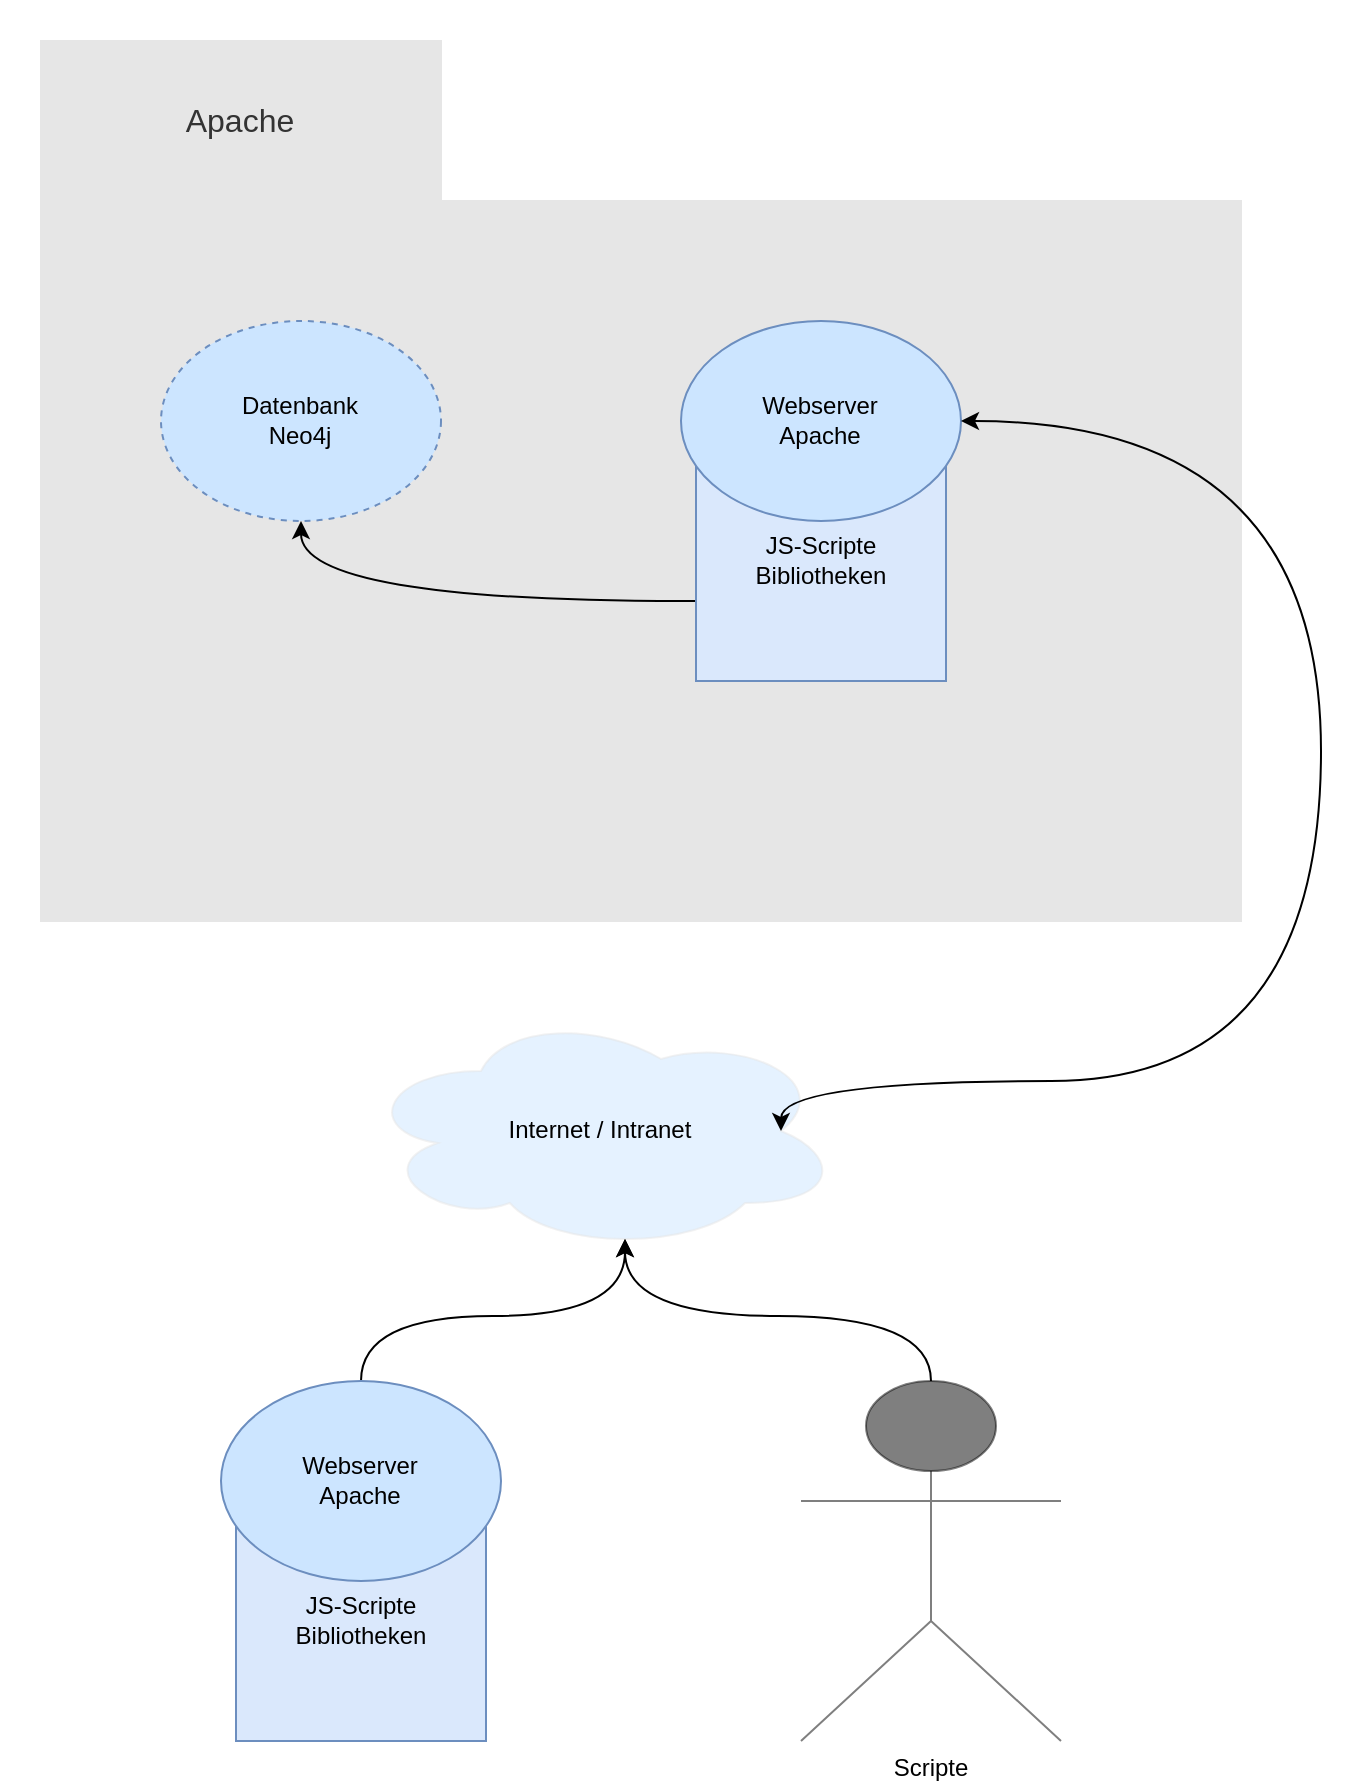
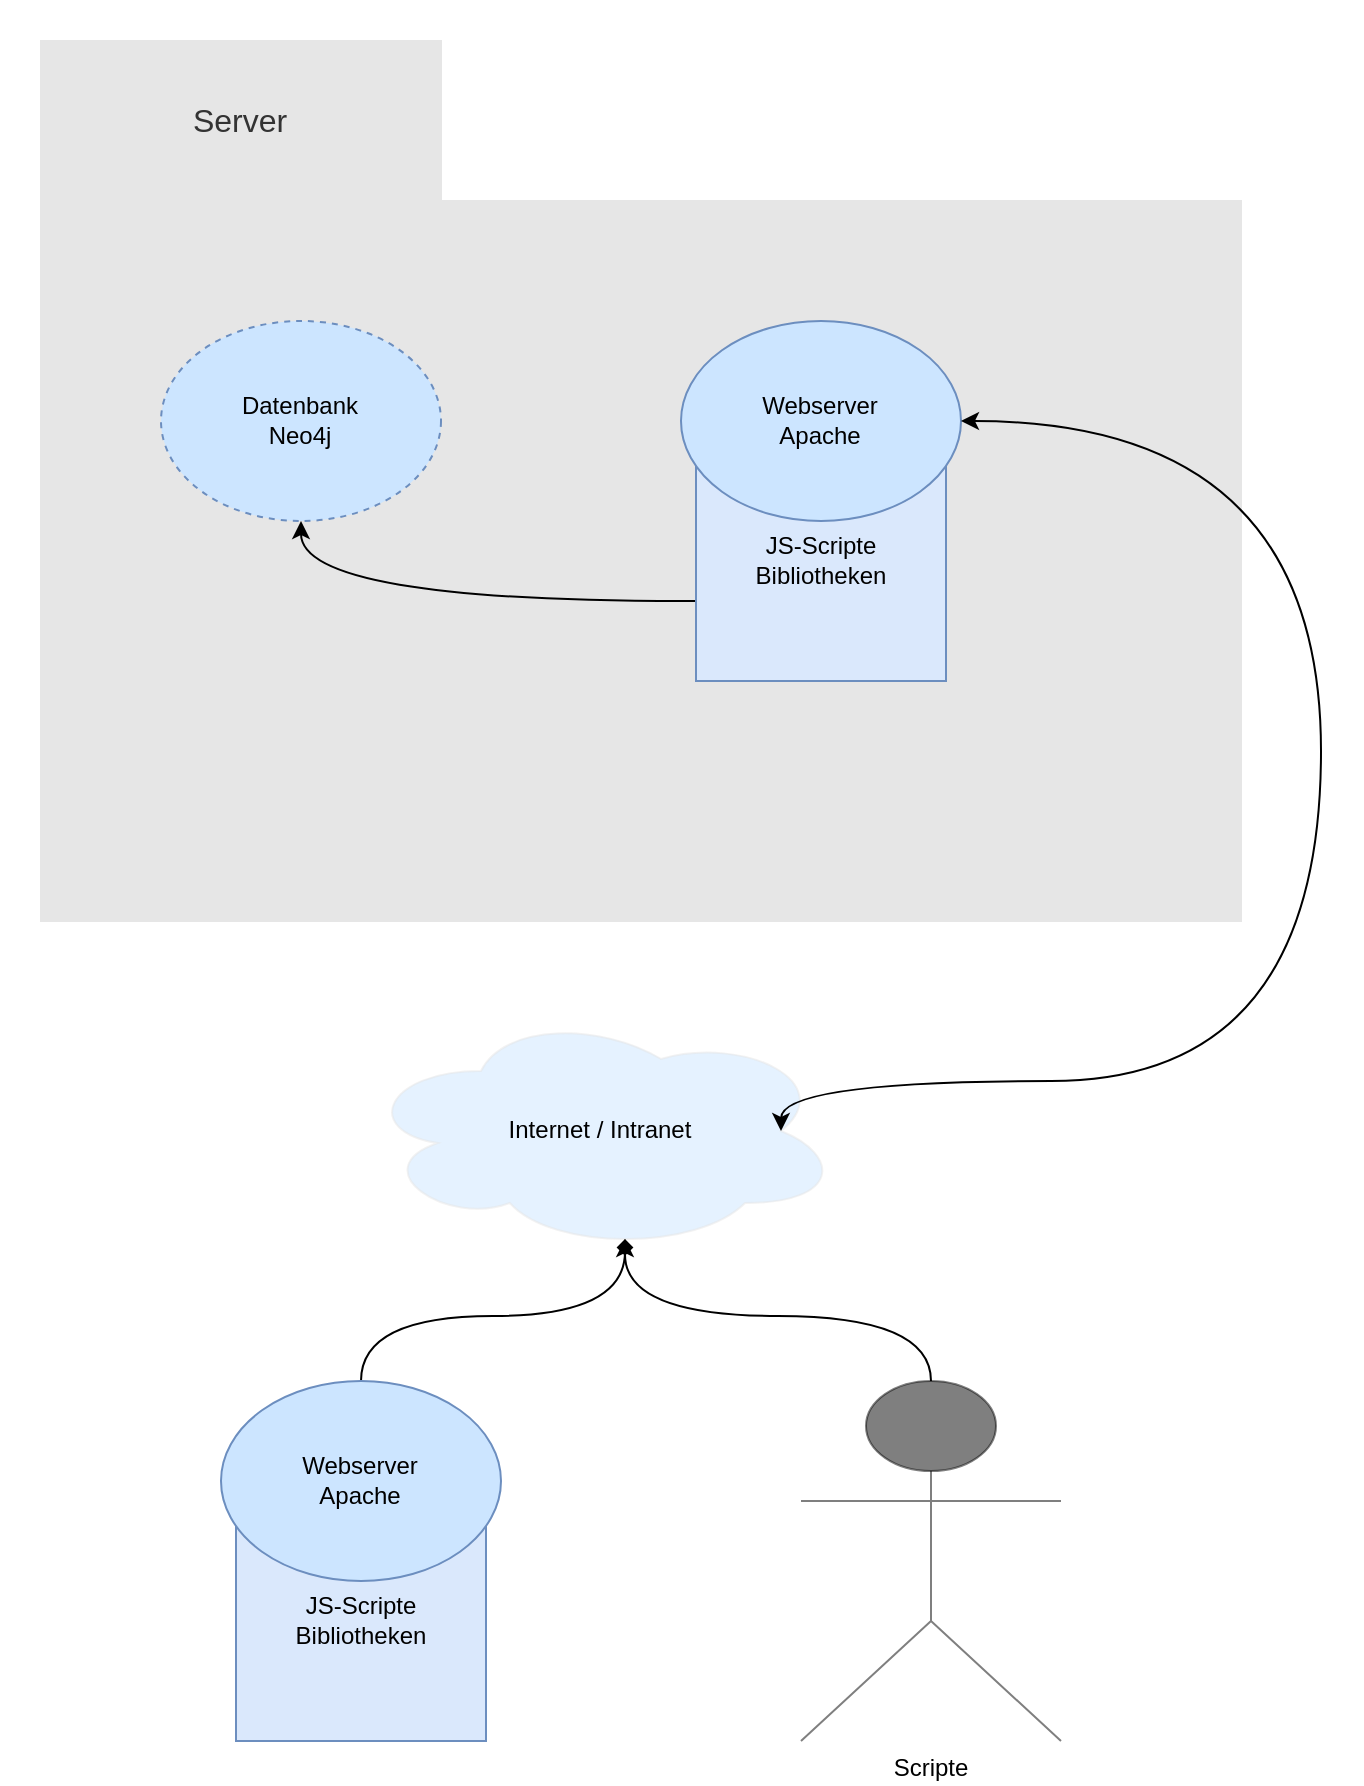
- <mxCell id="4" value="&lt;font style=&quot;font-size: 16px&quot;&gt;Apache&lt;/font&gt;" style="text;html=1;strokeColor=#E6E6E6;fillColor=#E6E6E6;align=center;verticalAlign=middle;whiteSpace=wrap;rounded=0;fontColor=#333333;gradientColor=none;" vertex="1" parent="1"><mxGeometry x="20" y="20" width="200" height="80" as="geometry" /></mxCell>
+ <mxCell id="4" value="&lt;font style=&quot;font-size: 16px&quot;&gt;Server&lt;/font&gt;" style="text;html=1;strokeColor=#E6E6E6;fillColor=#E6E6E6;align=center;verticalAlign=middle;whiteSpace=wrap;rounded=0;fontColor=#333333;gradientColor=none;" vertex="1" parent="1"><mxGeometry x="20" y="20" width="200" height="80" as="geometry" /></mxCell>
- <mxCell id="14" style="edgeStyle=orthogonalEdgeStyle;rounded=0;orthogonalLoop=1;jettySize=auto;html=1;exitX=0.5;exitY=0;exitDx=0;exitDy=0;exitPerimeter=0;entryX=0.55;entryY=0.95;entryDx=0;entryDy=0;entryPerimeter=0;curved=1;" edge="1" parent="1" source="15" target="9"><mxGeometry relative="1" as="geometry" /></mxCell>
+ <mxCell id="14" style="edgeStyle=orthogonalEdgeStyle;rounded=0;orthogonalLoop=1;jettySize=auto;html=1;exitX=0.5;exitY=0;exitDx=0;exitDy=0;exitPerimeter=0;entryX=0.55;entryY=0.95;entryDx=0;entryDy=0;entryPerimeter=0;curved=1;endArrow=diamond;" edge="1" parent="1" source="15" target="9"><mxGeometry relative="1" as="geometry" /></mxCell>
